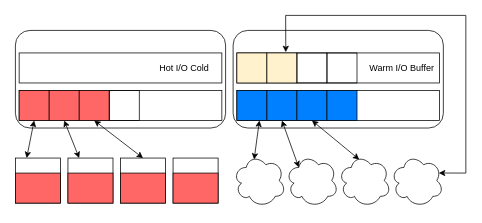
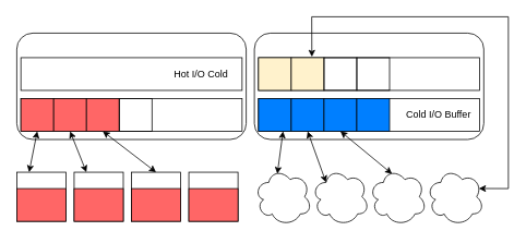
- <mxCell id="20" value="Warm I/O Buffer" style="text;html=1;align=center;verticalAlign=middle;whiteSpace=wrap;rounded=0;" vertex="1" parent="1"><mxGeometry x="485" y="75" width="100" height="30" as="geometry" /></mxCell>
+ <mxCell id="21" value="Cold I/O Buffer" style="text;html=1;align=center;verticalAlign=middle;whiteSpace=wrap;rounded=0;" vertex="1" parent="1"><mxGeometry x="485" y="125" width="100" height="30" as="geometry" /></mxCell>
